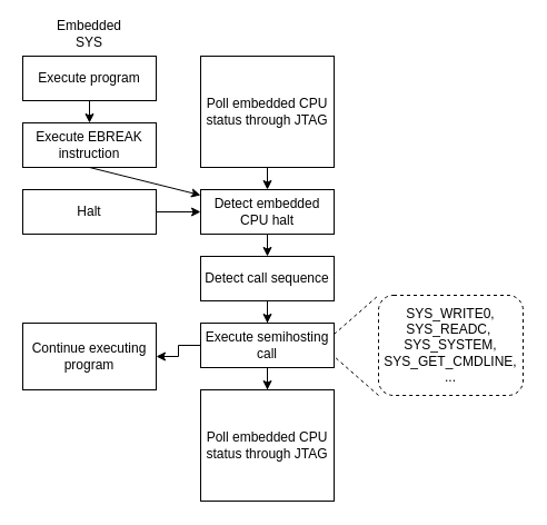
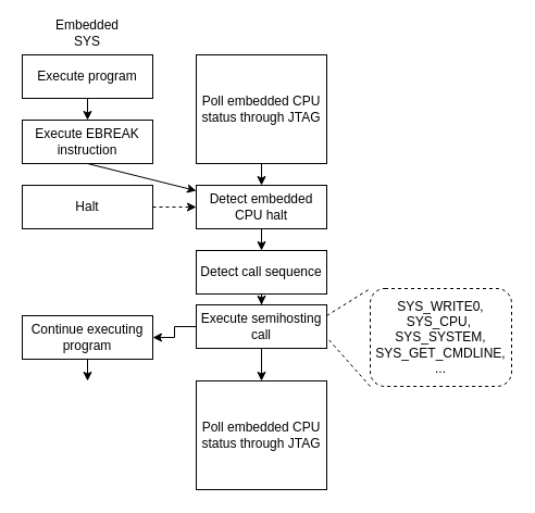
- <mxCell id="4" value="" style="edgeStyle=orthogonalEdgeStyle;rounded=0;orthogonalLoop=1;jettySize=auto;html=1;" parent="1" source="5" target="8" edge="1"><mxGeometry relative="1" as="geometry" /></mxCell>
+ <mxCell id="4" value="" style="edgeStyle=orthogonalEdgeStyle;rounded=0;orthogonalLoop=1;jettySize=auto;html=1;dashed=1;" parent="1" source="5" target="8" edge="1"><mxGeometry relative="1" as="geometry" /></mxCell>
- <mxCell id="15" value="Execute semihosting call" style="rounded=0;whiteSpace=wrap;html=1;" parent="1" vertex="1"><mxGeometry x="180" y="290" width="120" height="40" as="geometry" /></mxCell>
+ <mxCell id="15" value="Execute semihosting call" style="rounded=0;whiteSpace=wrap;html=1;" parent="1" vertex="1"><mxGeometry x="180" y="280" width="120" height="40" as="geometry" /></mxCell>
- <mxCell id="18" value="SYS_WRITE0, SYS_READC,&amp;nbsp; SYS_SYSTEM, SYS_GET_CMDLINE, ..." style="rounded=1;whiteSpace=wrap;html=1;dashed=1;strokeColor=#000000;" parent="1" vertex="1"><mxGeometry x="340" y="265" width="130" height="90" as="geometry" /></mxCell>
+ <mxCell id="18" value="SYS_WRITE0, SYS_CPU,&amp;nbsp; SYS_SYSTEM, SYS_GET_CMDLINE, ..." style="rounded=1;whiteSpace=wrap;html=1;dashed=1;strokeColor=#000000;" parent="1" vertex="1"><mxGeometry x="340" y="265" width="130" height="90" as="geometry" /></mxCell>
- <mxCell id="16" value="Continue executing program" style="rounded=0;whiteSpace=wrap;html=1;" parent="1" vertex="1"><mxGeometry x="20" y="290" width="120" height="60" as="geometry" /></mxCell>
+ <mxCell id="16" value="Continue executing program" style="rounded=0;whiteSpace=wrap;html=1;" parent="1" vertex="1"><mxGeometry x="20" y="290" width="120" height="40" as="geometry" /></mxCell>
